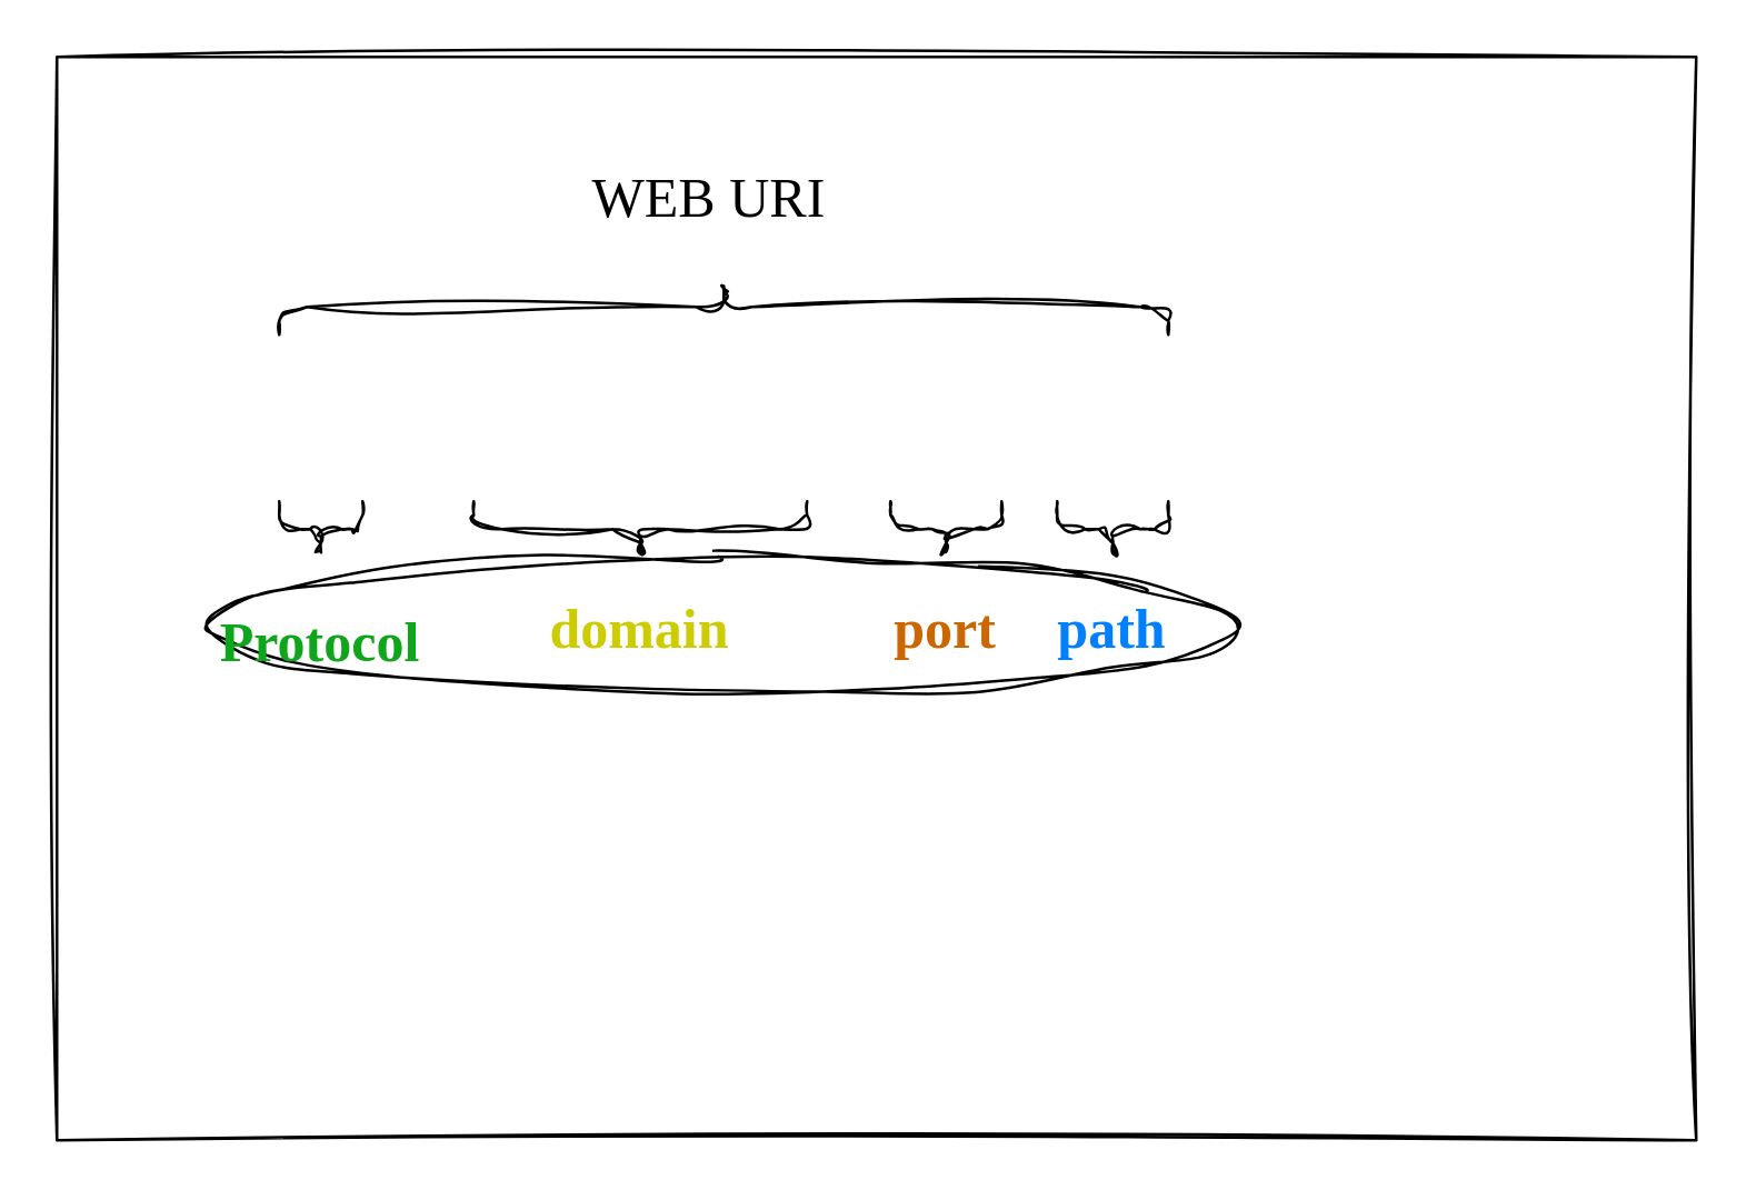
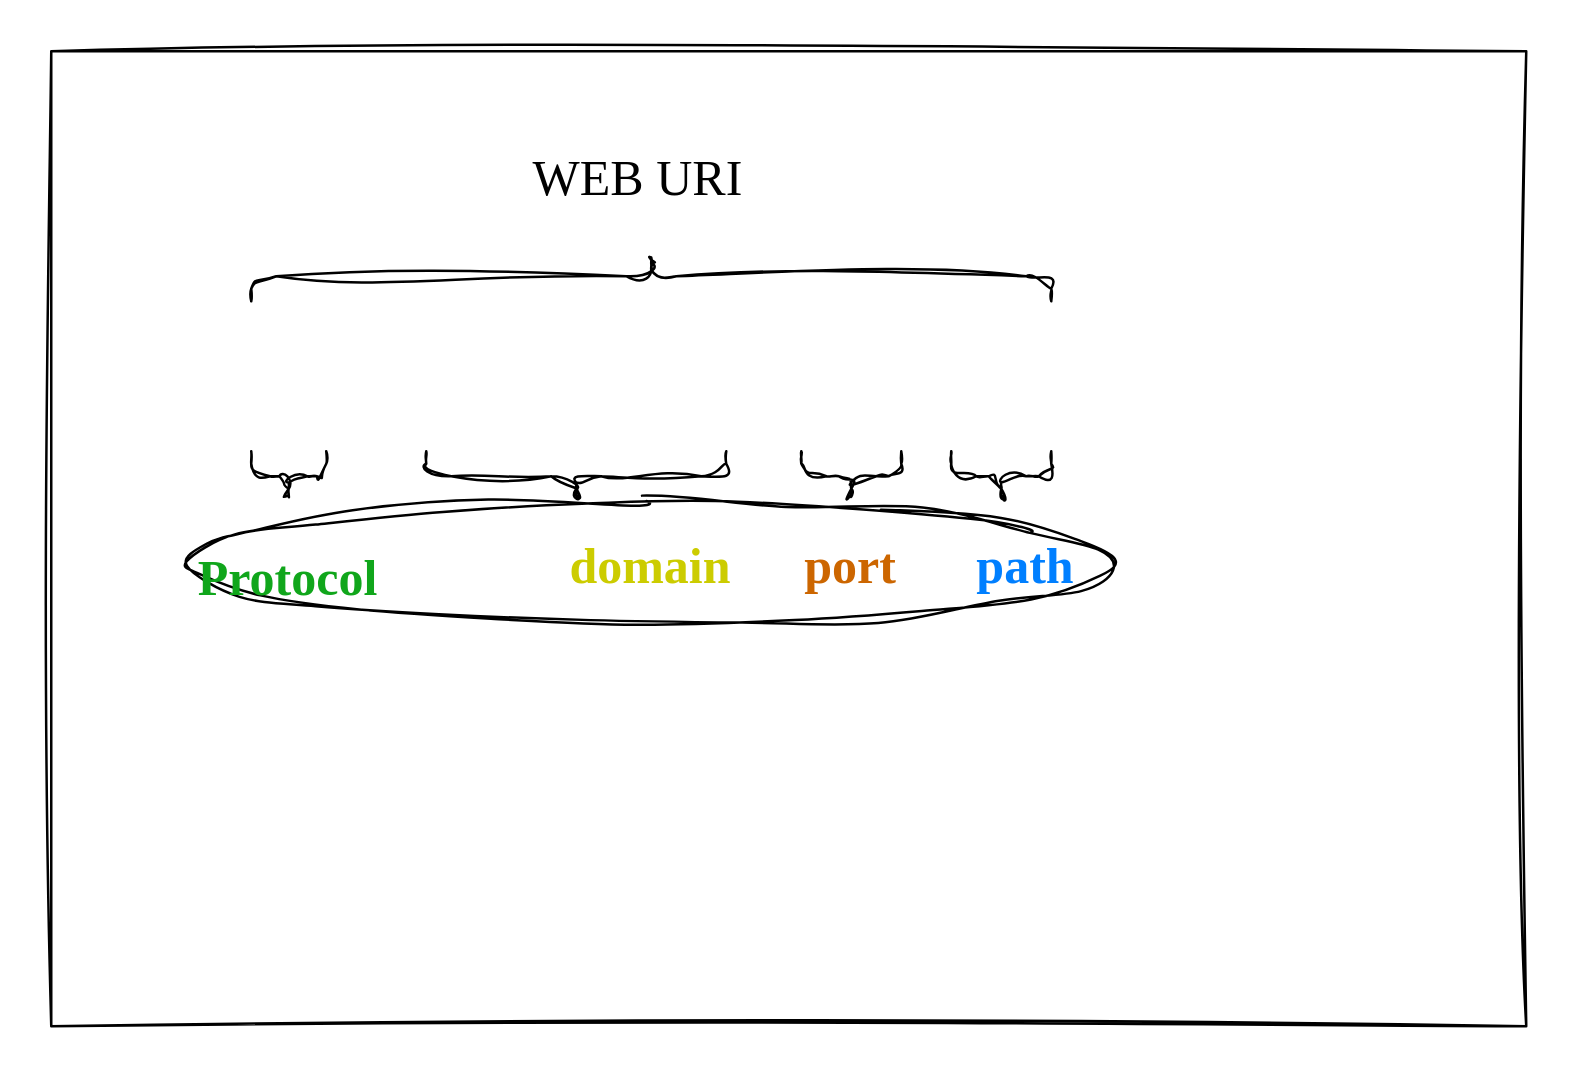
- <mxCell id="9" value="&lt;b&gt;&lt;font color=&quot;#cccc00&quot;&gt;domain&lt;/font&gt;&lt;/b&gt;" style="text;strokeColor=none;fillColor=none;html=1;align=center;verticalAlign=middle;whiteSpace=wrap;rounded=0;fontSize=20;fontFamily=Architects Daughter;" vertex="1" parent="1"><mxGeometry x="200" y="210" width="60" height="30" as="geometry" /></mxCell>
+ <mxCell id="9" value="&lt;b&gt;&lt;font color=&quot;#cccc00&quot;&gt;domain&lt;/font&gt;&lt;/b&gt;" style="text;strokeColor=none;fillColor=none;html=1;align=center;verticalAlign=middle;whiteSpace=wrap;rounded=0;fontSize=20;fontFamily=Architects Daughter;" vertex="1" parent="1"><mxGeometry x="230" y="210" width="60" height="30" as="geometry" /></mxCell>
- <mxCell id="11" value="&lt;b&gt;&lt;font color=&quot;#007fff&quot;&gt;path&lt;/font&gt;&lt;/b&gt;" style="text;strokeColor=none;fillColor=none;html=1;align=center;verticalAlign=middle;whiteSpace=wrap;rounded=0;fontSize=20;fontFamily=Architects Daughter;" vertex="1" parent="1"><mxGeometry x="370" y="210" width="60" height="30" as="geometry" /></mxCell>
+ <mxCell id="11" value="&lt;b&gt;&lt;font color=&quot;#007fff&quot;&gt;path&lt;/font&gt;&lt;/b&gt;" style="text;strokeColor=none;fillColor=none;html=1;align=center;verticalAlign=middle;whiteSpace=wrap;rounded=0;fontSize=20;fontFamily=Architects Daughter;" vertex="1" parent="1"><mxGeometry x="380" y="210" width="60" height="30" as="geometry" /></mxCell>
